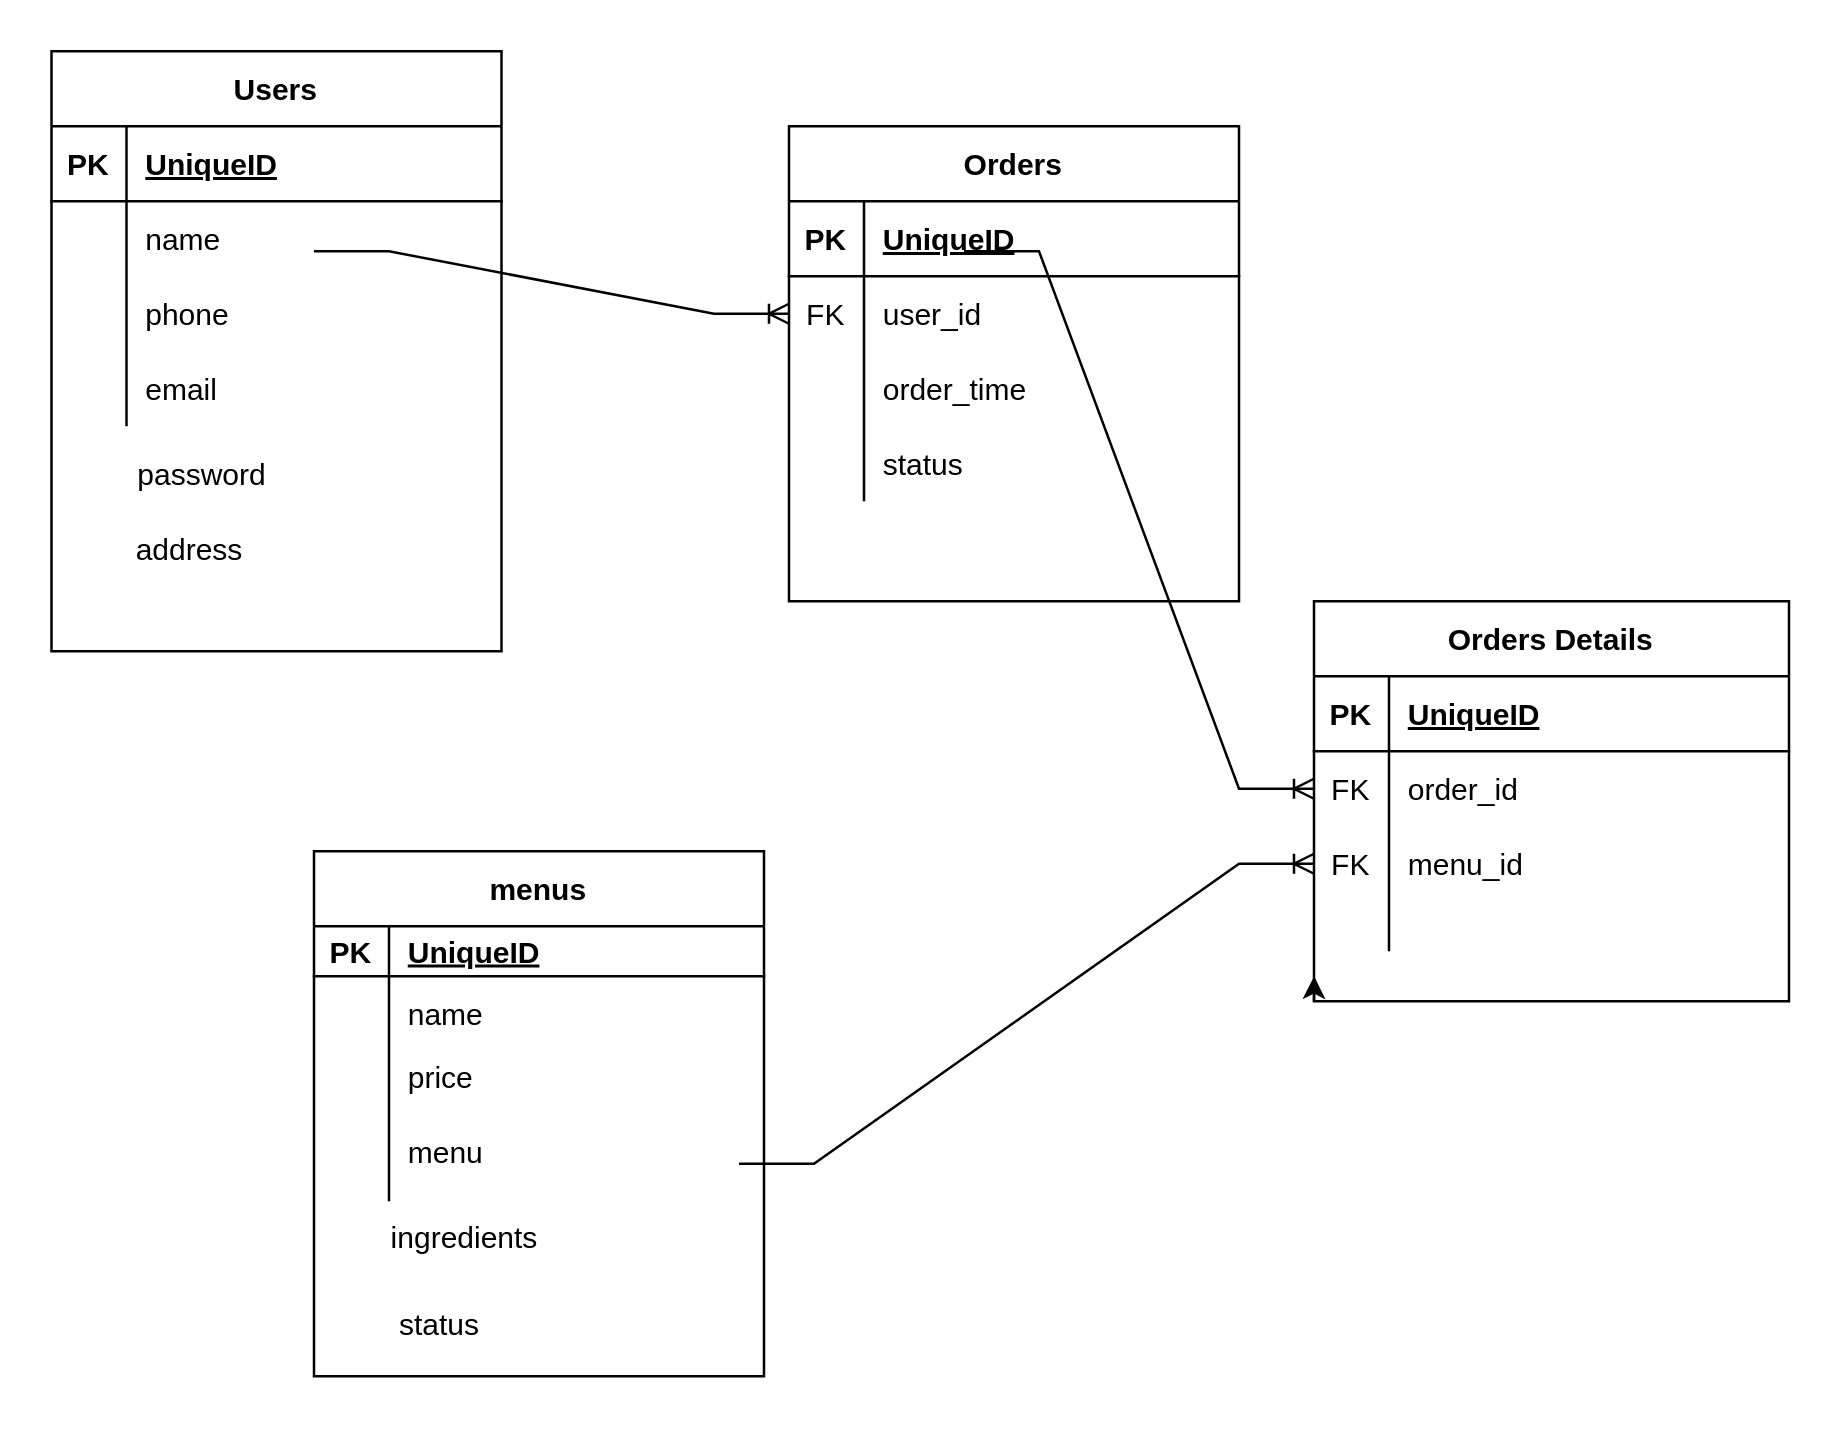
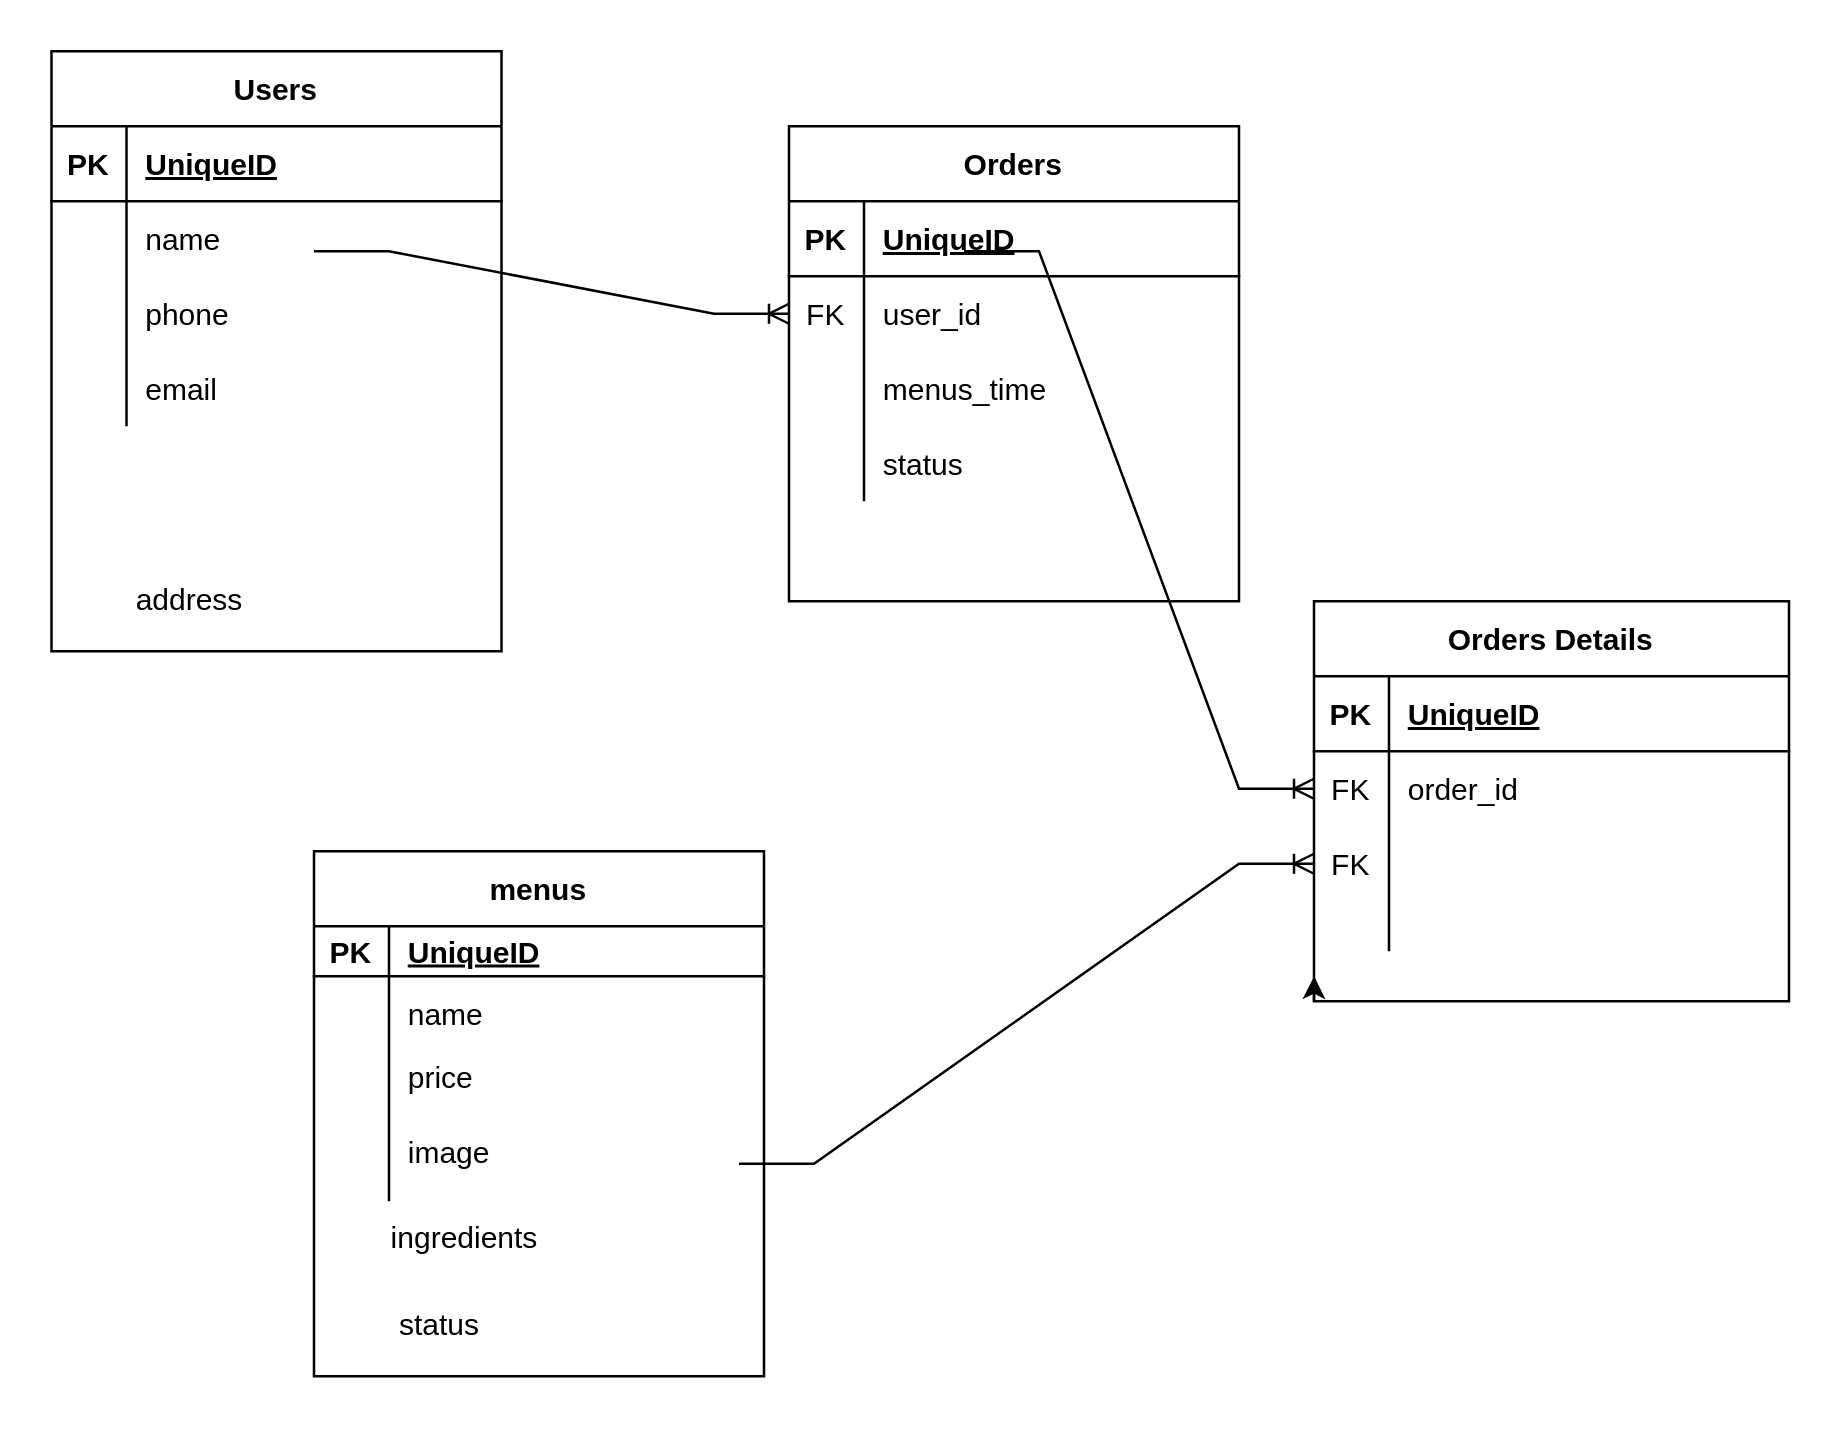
- <mxCell id="26" value="order_time" style="shape=partialRectangle;connectable=0;fillColor=none;top=0;left=0;bottom=0;right=0;align=left;spacingLeft=6;overflow=hidden;" parent="24" vertex="1"><mxGeometry x="30" width="150" height="30" as="geometry"><mxRectangle width="150" height="30" as="alternateBounds" /></mxGeometry></mxCell>
+ <mxCell id="26" value="menus_time" style="shape=partialRectangle;connectable=0;fillColor=none;top=0;left=0;bottom=0;right=0;align=left;spacingLeft=6;overflow=hidden;" parent="24" vertex="1"><mxGeometry x="30" width="150" height="30" as="geometry"><mxRectangle width="150" height="30" as="alternateBounds" /></mxGeometry></mxCell>
- <mxCell id="15" value="password&lt;br&gt;" style="text;html=1;align=center;verticalAlign=middle;resizable=0;points=[];autosize=1;strokeColor=none;fillColor=none;" parent="1" vertex="1"><mxGeometry x="45" y="180" width="70" height="20" as="geometry" /></mxCell>
- <mxCell id="16" value="address" style="text;html=1;align=center;verticalAlign=middle;resizable=0;points=[];autosize=1;strokeColor=none;fillColor=none;" parent="1" vertex="1"><mxGeometry x="45" y="210" width="60" height="20" as="geometry" /></mxCell>
+ <mxCell id="16" value="address" style="text;html=1;align=center;verticalAlign=middle;resizable=0;points=[];autosize=1;strokeColor=none;fillColor=none;" parent="1" vertex="1"><mxGeometry x="45" y="230" width="60" height="20" as="geometry" /></mxCell>
- <mxCell id="41" value="menu_id" style="shape=partialRectangle;connectable=0;fillColor=none;top=0;left=0;bottom=0;right=0;align=left;spacingLeft=6;overflow=hidden;" parent="39" vertex="1"><mxGeometry x="30" width="160" height="30" as="geometry"><mxRectangle width="160" height="30" as="alternateBounds" /></mxGeometry></mxCell>
- <mxCell id="58" value="menu" style="shape=partialRectangle;connectable=0;fillColor=none;top=0;left=0;bottom=0;right=0;align=left;spacingLeft=6;overflow=hidden;" parent="56" vertex="1"><mxGeometry x="30" width="150" height="40" as="geometry"><mxRectangle width="150" height="40" as="alternateBounds" /></mxGeometry></mxCell>
+ <mxCell id="58" value="image" style="shape=partialRectangle;connectable=0;fillColor=none;top=0;left=0;bottom=0;right=0;align=left;spacingLeft=6;overflow=hidden;" parent="56" vertex="1"><mxGeometry x="30" width="150" height="40" as="geometry"><mxRectangle width="150" height="40" as="alternateBounds" /></mxGeometry></mxCell>
